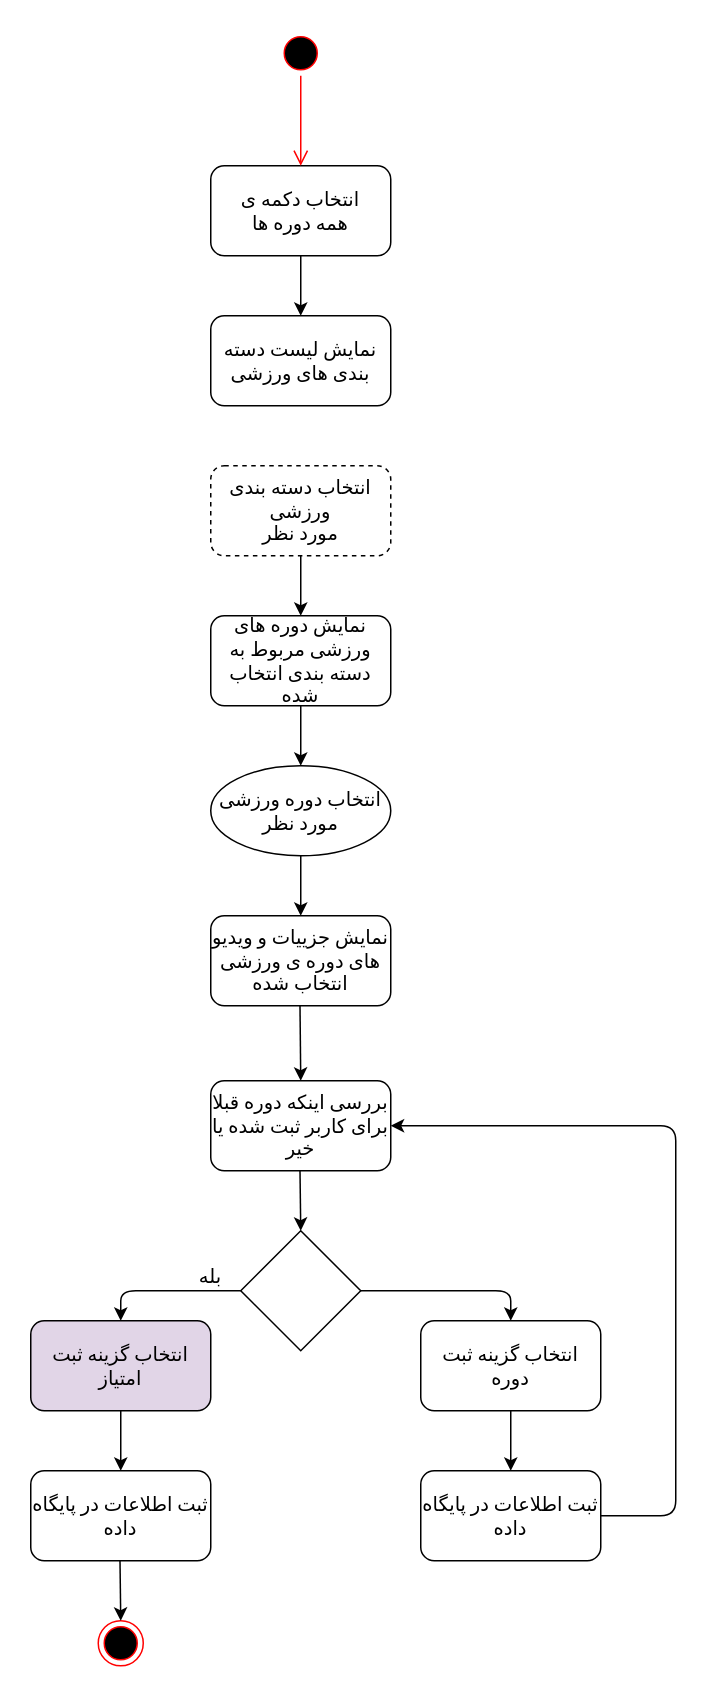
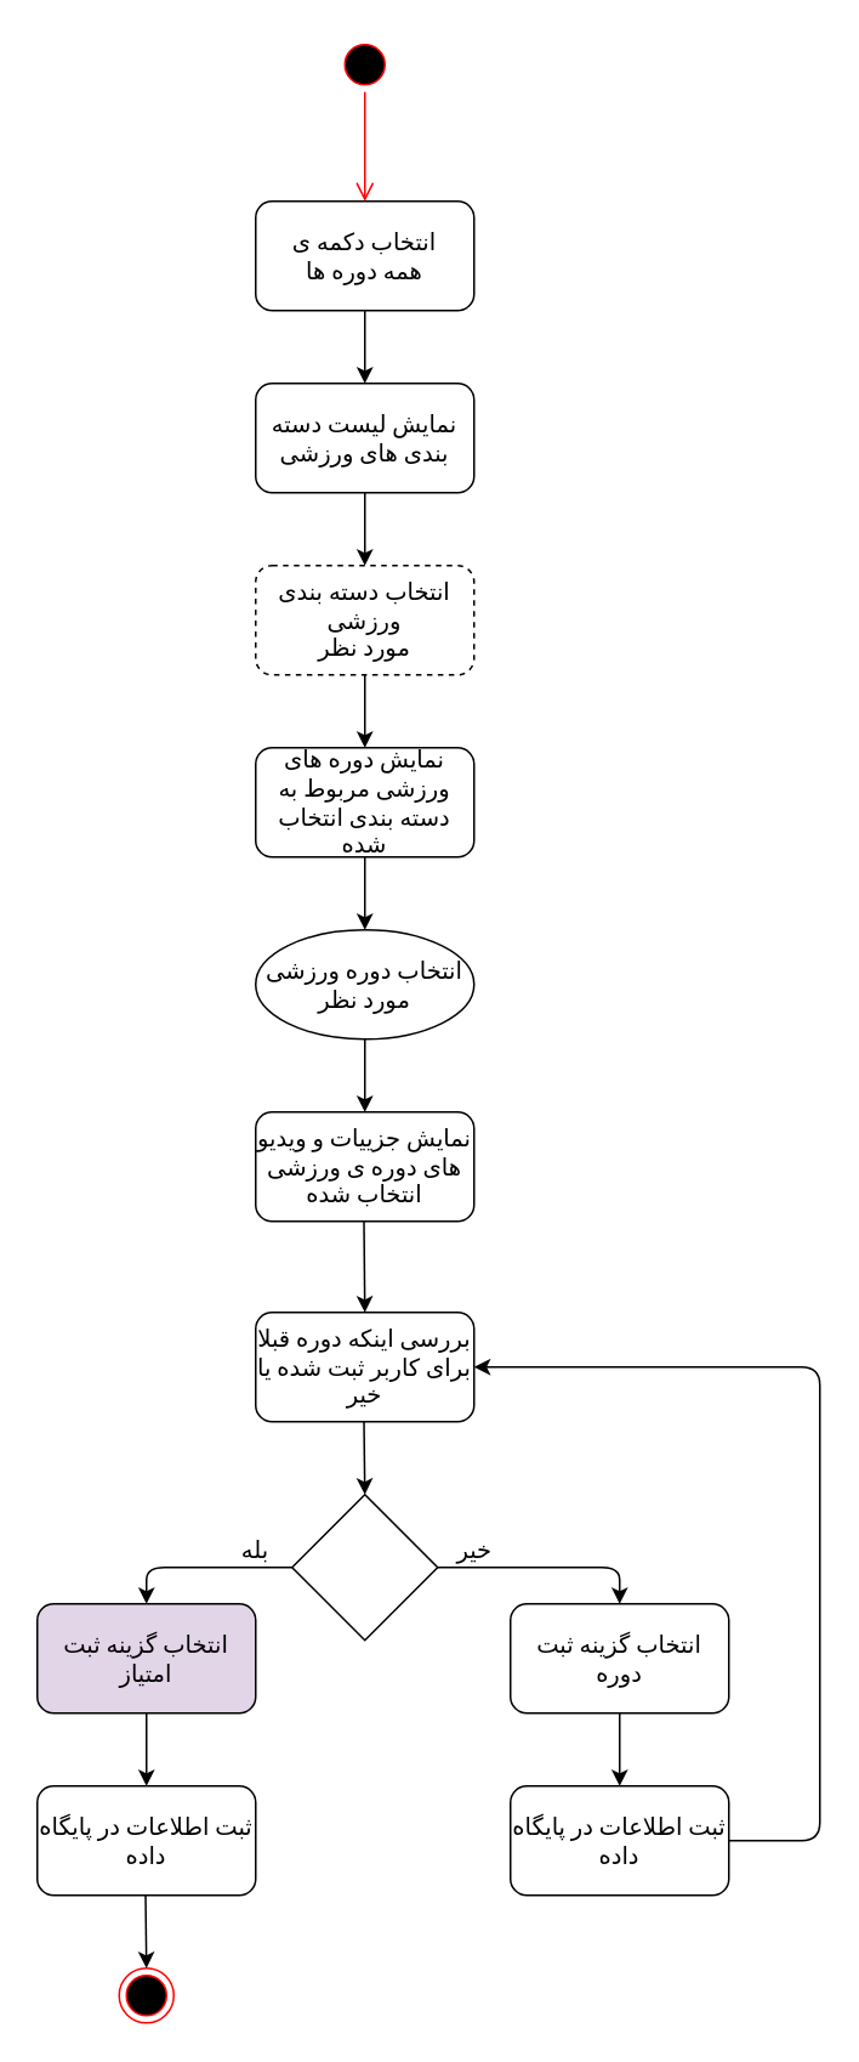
+ <mxCell id="4" value="" style="edgeStyle=orthogonalEdgeStyle;rounded=0;orthogonalLoop=1;jettySize=auto;html=1;" parent="1" source="5" target="7" edge="1"><mxGeometry relative="1" as="geometry" /></mxCell>
+ <mxCell id="31" value="&lt;font face=&quot;B Zar&quot; style=&quot;font-size: 13px&quot;&gt;خیر&lt;/font&gt;" style="text;html=1;align=center;verticalAlign=middle;resizable=0;points=[];autosize=1;strokeColor=none;" vertex="1" parent="1"><mxGeometry x="245" y="840" width="30" height="20" as="geometry" /></mxCell>
